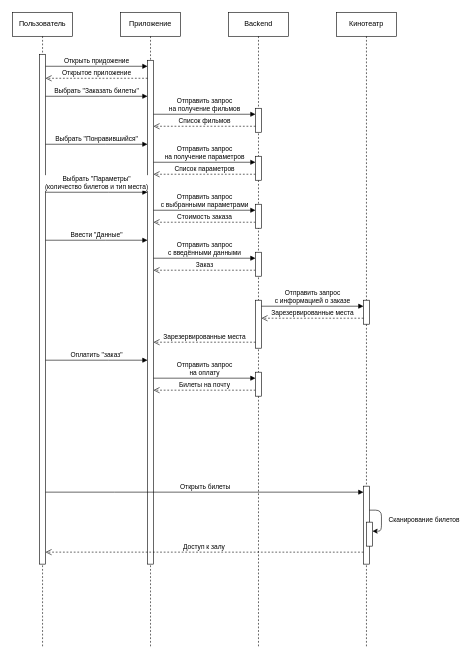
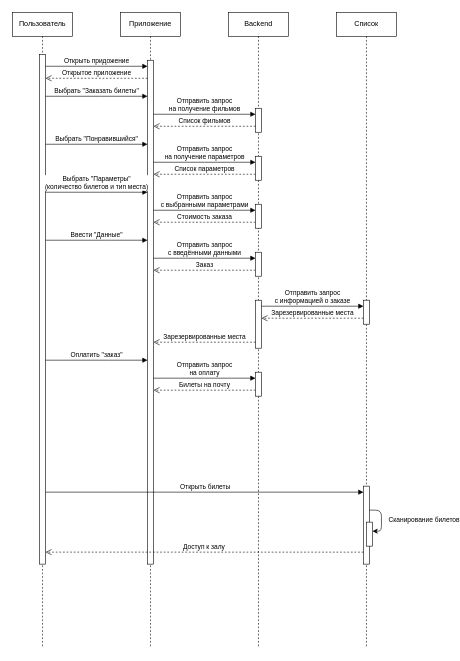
- <mxCell id="29" value="Кинотеатр" style="shape=umlLifeline;perimeter=lifelinePerimeter;whiteSpace=wrap;html=1;container=0;dropTarget=0;collapsible=0;recursiveResize=0;outlineConnect=0;portConstraint=eastwest;newEdgeStyle={&quot;edgeStyle&quot;:&quot;elbowEdgeStyle&quot;,&quot;elbow&quot;:&quot;vertical&quot;,&quot;curved&quot;:0,&quot;rounded&quot;:0};" vertex="1" parent="1"><mxGeometry x="560" y="20" width="100" height="1060" as="geometry" /></mxCell>
+ <mxCell id="29" value="Список" style="shape=umlLifeline;perimeter=lifelinePerimeter;whiteSpace=wrap;html=1;container=0;dropTarget=0;collapsible=0;recursiveResize=0;outlineConnect=0;portConstraint=eastwest;newEdgeStyle={&quot;edgeStyle&quot;:&quot;elbowEdgeStyle&quot;,&quot;elbow&quot;:&quot;vertical&quot;,&quot;curved&quot;:0,&quot;rounded&quot;:0};" vertex="1" parent="1"><mxGeometry x="560" y="20" width="100" height="1060" as="geometry" /></mxCell>
